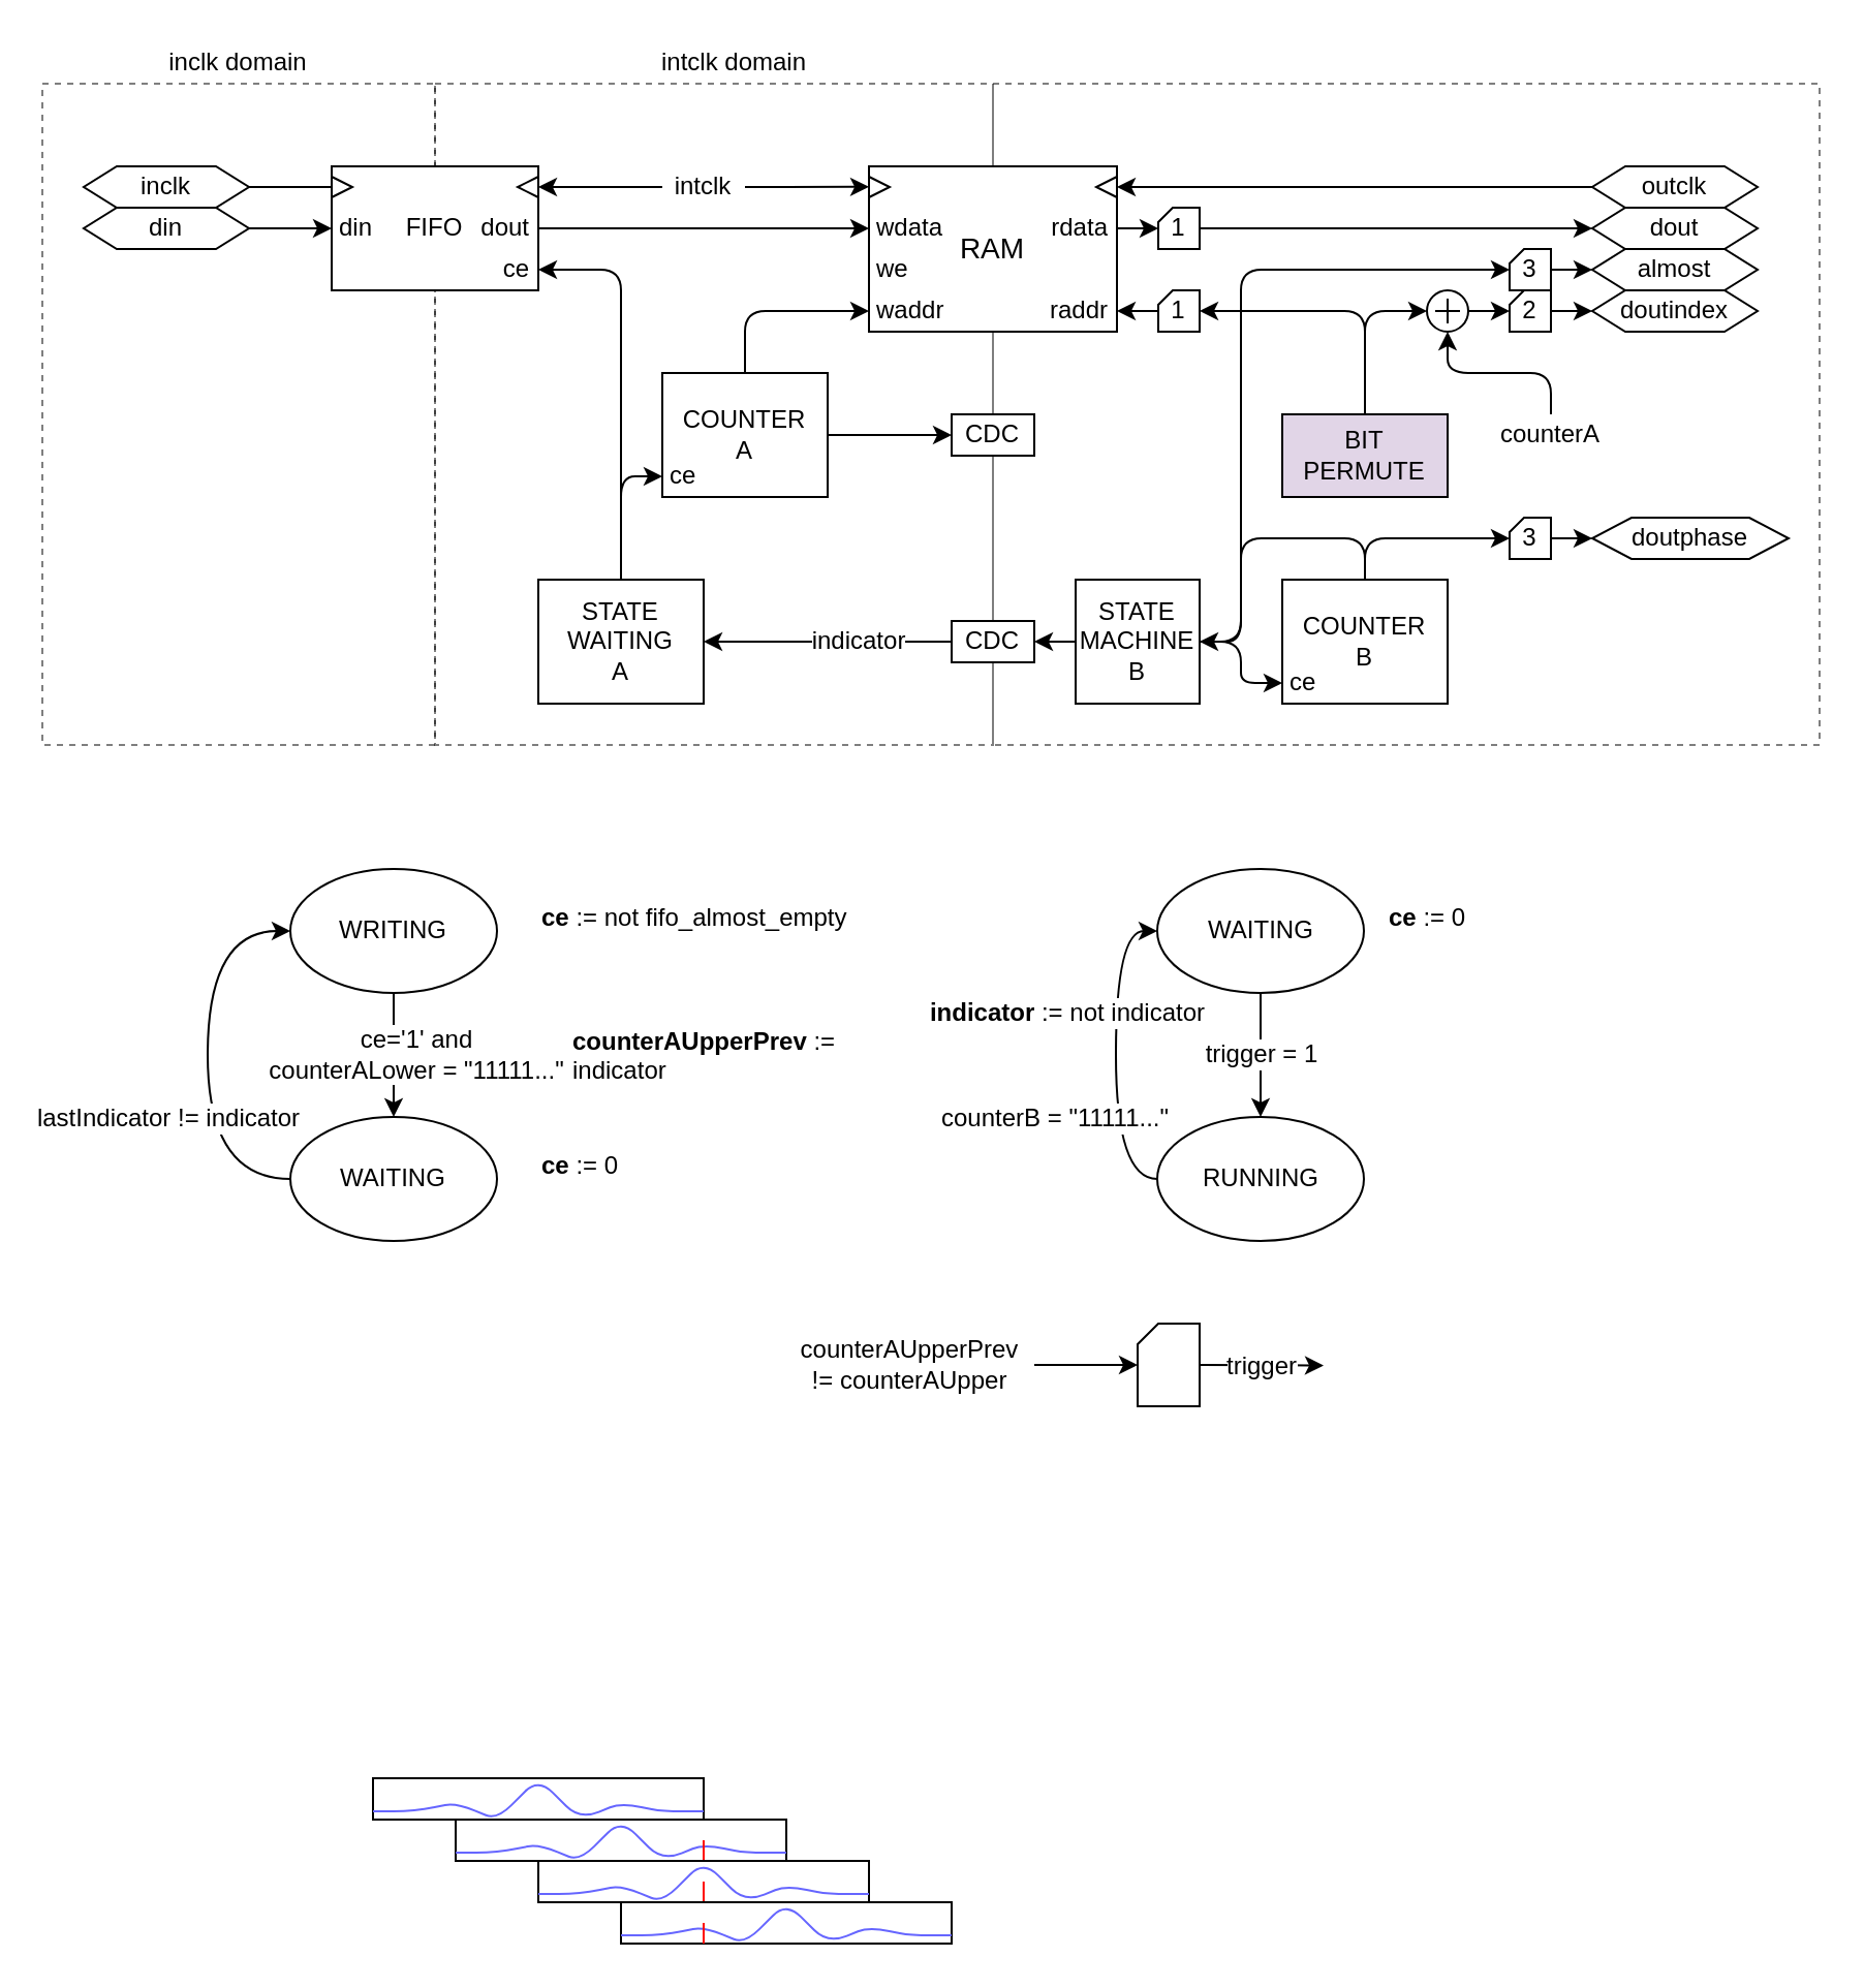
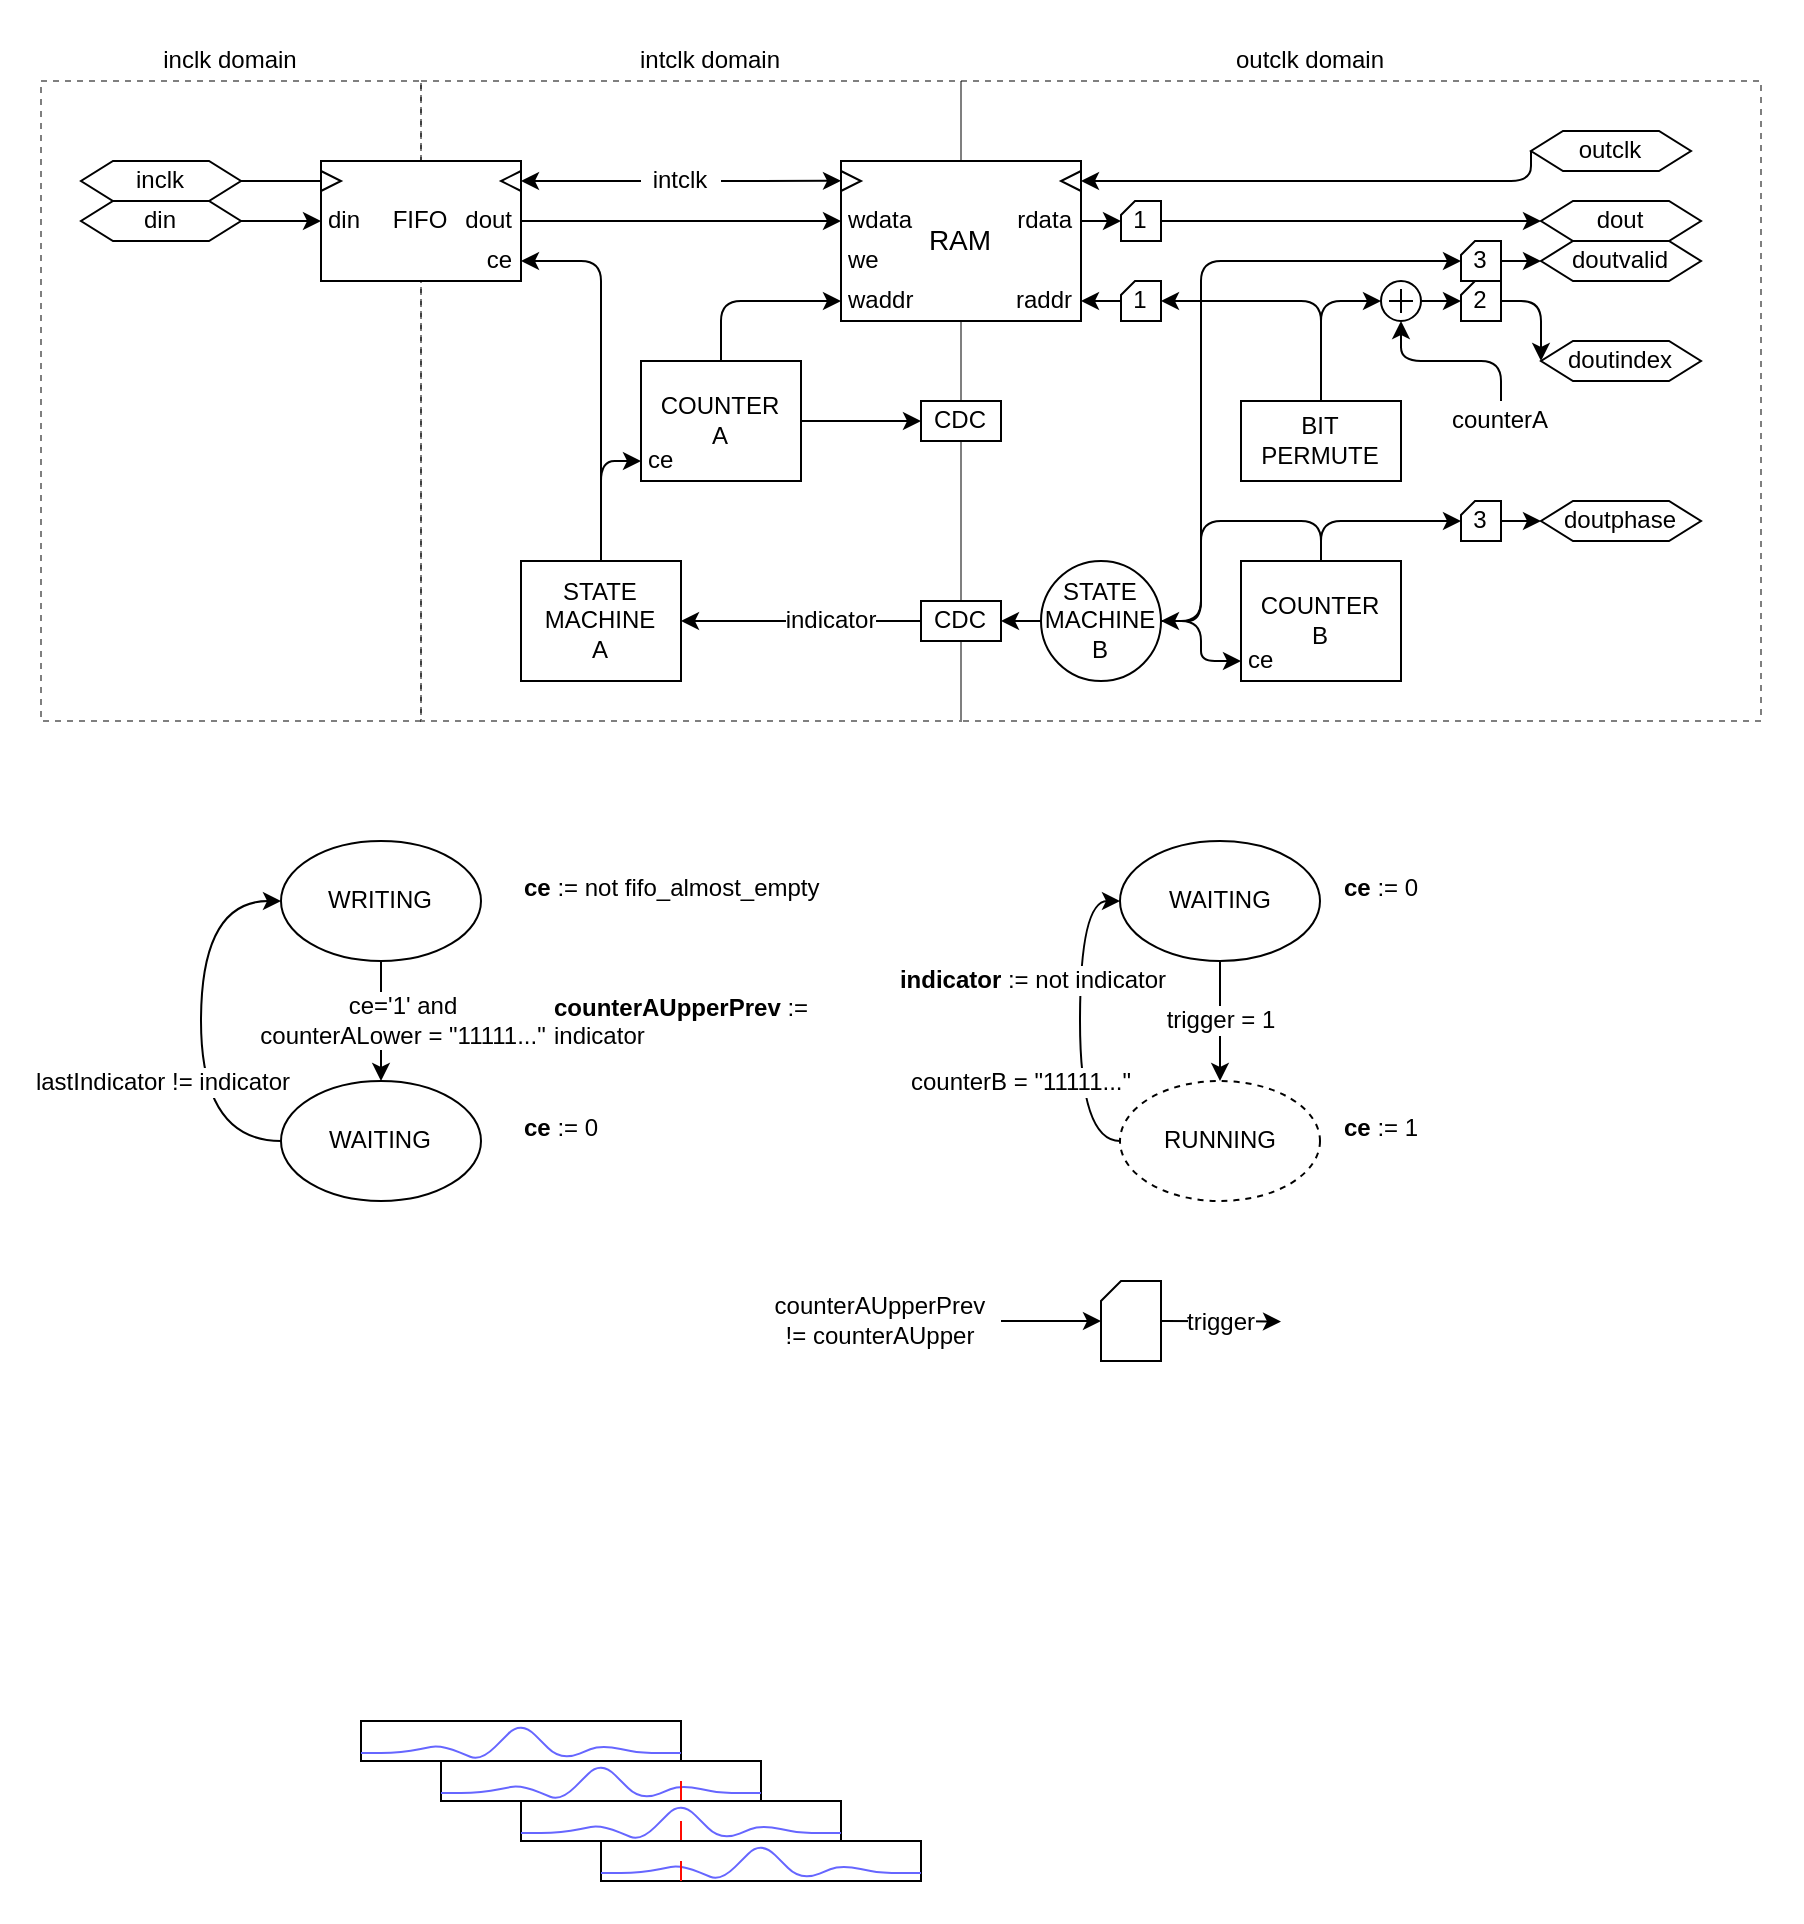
+ <mxCell id="69" value="outclk domain" style="text;html=1;strokeColor=none;fillColor=none;align=center;verticalAlign=middle;whiteSpace=wrap;rounded=0;dashed=1;fontSize=12;opacity=50;" vertex="1" parent="1"><mxGeometry x="610" y="20" width="90" height="20" as="geometry" /></mxCell>
- <mxCell id="60" value="outclk" style="shape=hexagon;perimeter=hexagonPerimeter2;whiteSpace=wrap;html=1;fontSize=12;align=center;size=0.2;" vertex="1" parent="1"><mxGeometry x="770" y="80" width="80" height="20" as="geometry" /></mxCell>
+ <mxCell id="60" value="outclk" style="shape=hexagon;perimeter=hexagonPerimeter2;whiteSpace=wrap;html=1;fontSize=12;align=center;size=0.2;" vertex="1" parent="1"><mxGeometry x="765" y="65" width="80" height="20" as="geometry" /></mxCell>
- <mxCell id="86" value="almost" style="shape=hexagon;perimeter=hexagonPerimeter2;whiteSpace=wrap;html=1;fontSize=12;align=center;size=0.2;" vertex="1" parent="1"><mxGeometry x="770" y="120" width="80" height="20" as="geometry" /></mxCell>
+ <mxCell id="86" value="doutvalid" style="shape=hexagon;perimeter=hexagonPerimeter2;whiteSpace=wrap;html=1;fontSize=12;align=center;size=0.2;" vertex="1" parent="1"><mxGeometry x="770" y="120" width="80" height="20" as="geometry" /></mxCell>
- <mxCell id="113" value="doutindex" style="shape=hexagon;perimeter=hexagonPerimeter2;whiteSpace=wrap;html=1;fontSize=12;align=center;size=0.2;" vertex="1" parent="1"><mxGeometry x="770" y="140" width="80" height="20" as="geometry" /></mxCell>
+ <mxCell id="113" value="doutindex" style="shape=hexagon;perimeter=hexagonPerimeter2;whiteSpace=wrap;html=1;fontSize=12;align=center;size=0.2;" vertex="1" parent="1"><mxGeometry x="770" y="170" width="80" height="20" as="geometry" /></mxCell>
- <mxCell id="107" value="BIT&lt;br&gt;PERMUTE" style="rounded=0;whiteSpace=wrap;html=1;fontSize=12;align=center;fillColor=#e1d5e7;" vertex="1" parent="106"><mxGeometry width="80" height="40" as="geometry" /></mxCell>
+ <mxCell id="107" value="BIT&lt;br&gt;PERMUTE" style="rounded=0;whiteSpace=wrap;html=1;fontSize=12;align=center;" vertex="1" parent="106"><mxGeometry width="80" height="40" as="geometry" /></mxCell>
- <mxCell id="58" value="doutphase" style="shape=hexagon;perimeter=hexagonPerimeter2;whiteSpace=wrap;html=1;fontSize=12;align=center;size=0.2;" vertex="1" parent="1"><mxGeometry x="770" y="250" width="95" height="20" as="geometry" /></mxCell>
+ <mxCell id="58" value="doutphase" style="shape=hexagon;perimeter=hexagonPerimeter2;whiteSpace=wrap;html=1;fontSize=12;align=center;size=0.2;" vertex="1" parent="1"><mxGeometry x="770" y="250" width="80" height="20" as="geometry" /></mxCell>
- <mxCell id="50" value="STATE&lt;br&gt;WAITING&lt;br&gt;A" style="rounded=0;whiteSpace=wrap;html=1;fontSize=12;align=center;" vertex="1" parent="49"><mxGeometry width="80" height="60" as="geometry" /></mxCell>
+ <mxCell id="50" value="STATE&lt;br&gt;MACHINE&lt;br&gt;A" style="rounded=0;whiteSpace=wrap;html=1;fontSize=12;align=center;" vertex="1" parent="49"><mxGeometry width="80" height="60" as="geometry" /></mxCell>
- <mxCell id="56" value="STATE&lt;br&gt;MACHINE&lt;br&gt;B" style="rounded=0;whiteSpace=wrap;html=1;fontSize=12;align=center;" vertex="1" parent="55"><mxGeometry width="60" height="60" as="geometry" /></mxCell>
+ <mxCell id="56" value="STATE&lt;br&gt;MACHINE&lt;br&gt;B" style="ellipse;whiteSpace=wrap;html=1;fontSize=12;align=center;" vertex="1" parent="55"><mxGeometry width="60" height="60" as="geometry" /></mxCell>
- <mxCell id="77" value="RUNNING" style="ellipse;whiteSpace=wrap;html=1;fillColor=none;fontSize=12;align=center;" vertex="1" parent="1"><mxGeometry x="559.5" y="540" width="100" height="60" as="geometry" /></mxCell>
+ <mxCell id="77" value="RUNNING" style="ellipse;whiteSpace=wrap;html=1;fillColor=none;fontSize=12;align=center;dashed=1;" vertex="1" parent="1"><mxGeometry x="559.5" y="540" width="100" height="60" as="geometry" /></mxCell>
+ <mxCell id="124" value="&lt;b&gt;ce&lt;/b&gt; := 1" style="text;html=1;strokeColor=none;fillColor=none;align=left;verticalAlign=top;whiteSpace=wrap;rounded=0;fontSize=12;" vertex="1" parent="1"><mxGeometry x="670" y="550" width="50" height="40" as="geometry" /></mxCell>
